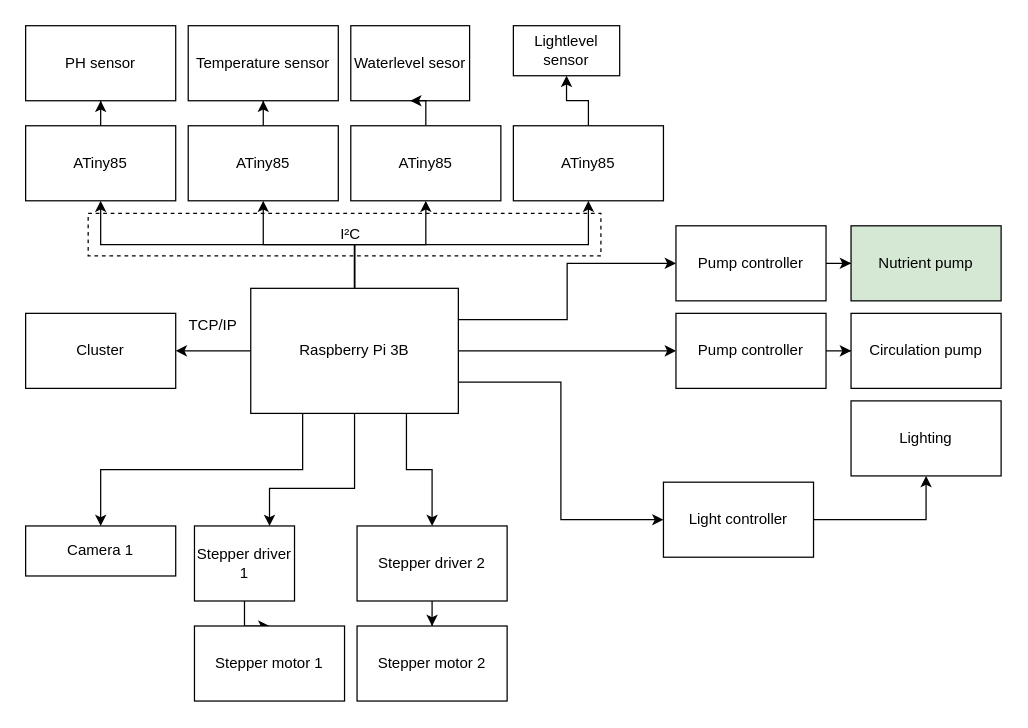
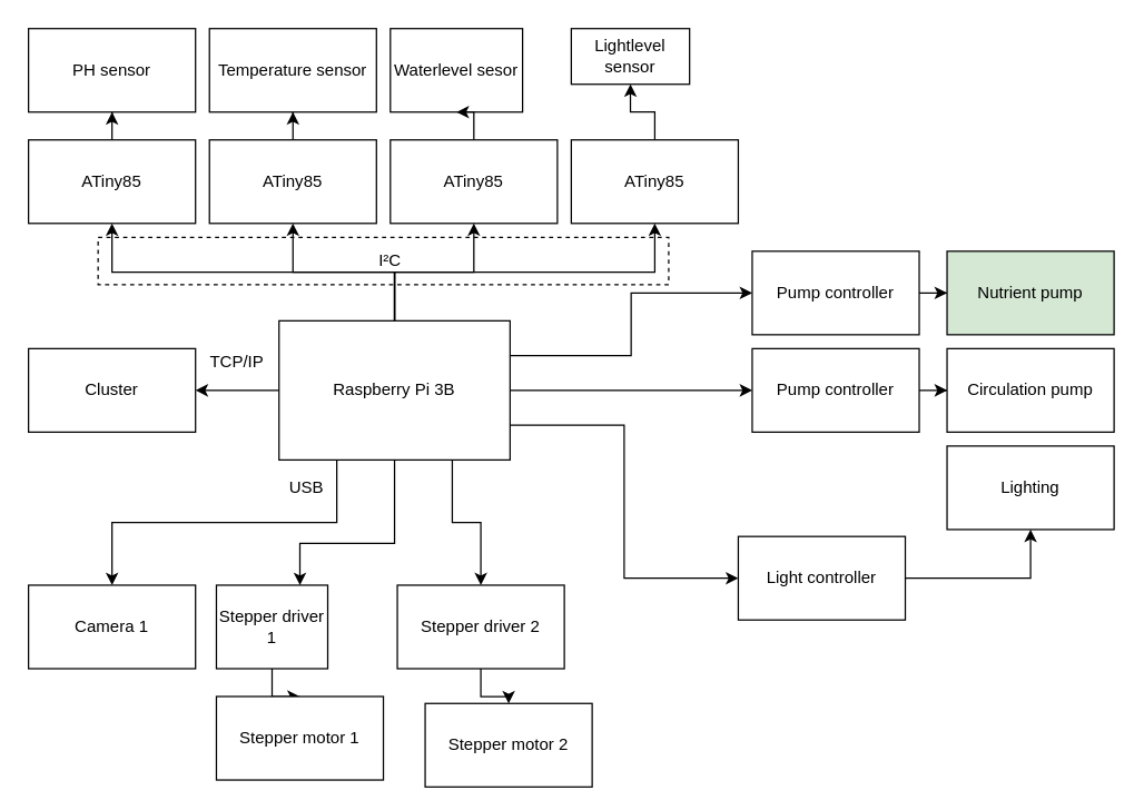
+ <mxCell id="44" value="USB" style="text;html=1;strokeColor=none;fillColor=none;align=center;verticalAlign=middle;whiteSpace=wrap;rounded=0;" vertex="1" parent="1"><mxGeometry x="200" y="340" width="40" height="20" as="geometry" /></mxCell>
- <mxCell id="42" value="Camera 1" style="rounded=0;whiteSpace=wrap;html=1;" vertex="1" parent="1"><mxGeometry x="20" y="420" width="120" height="40" as="geometry" /></mxCell>
+ <mxCell id="42" value="Camera 1" style="rounded=0;whiteSpace=wrap;html=1;" vertex="1" parent="1"><mxGeometry x="20" y="420" width="120" height="60" as="geometry" /></mxCell>
- <mxCell id="41" value="Stepper motor 2" style="rounded=0;whiteSpace=wrap;html=1;" vertex="1" parent="1"><mxGeometry x="285" y="500" width="120" height="60" as="geometry" /></mxCell>
+ <mxCell id="41" value="Stepper motor 2" style="rounded=0;whiteSpace=wrap;html=1;" vertex="1" parent="1"><mxGeometry x="305" y="505" width="120" height="60" as="geometry" /></mxCell>
